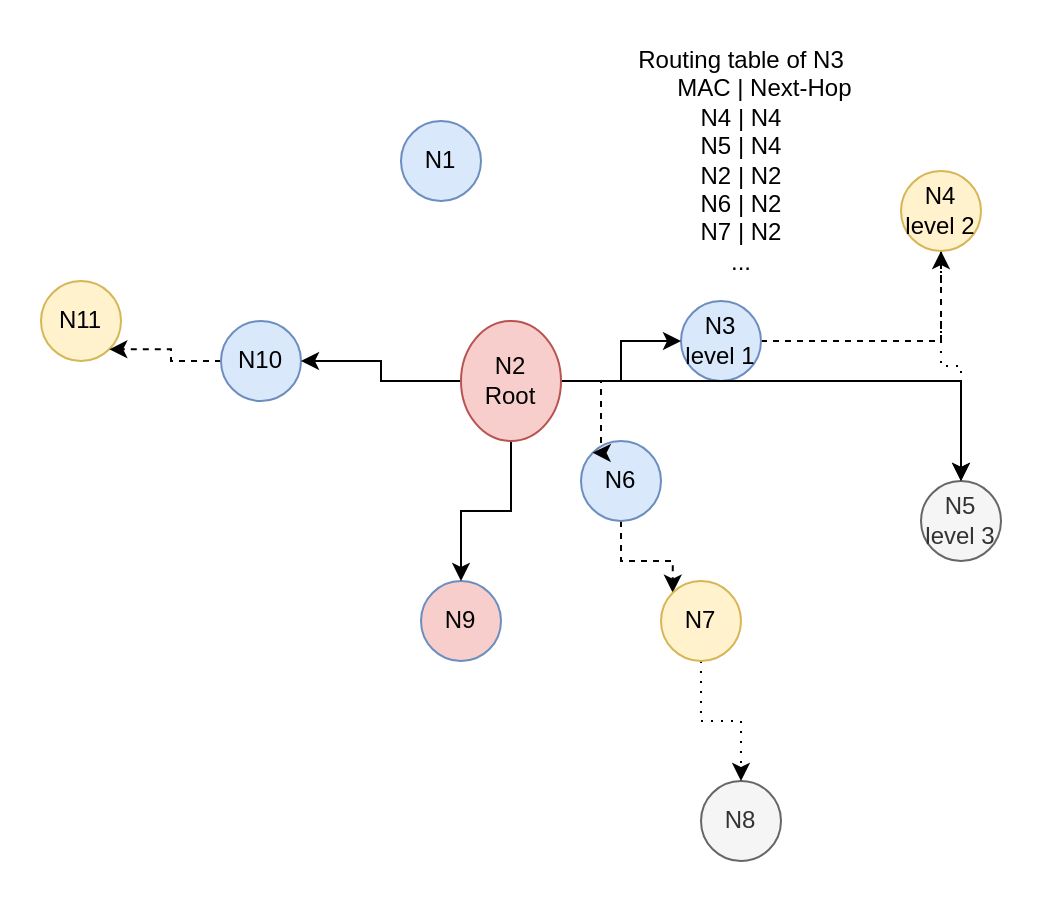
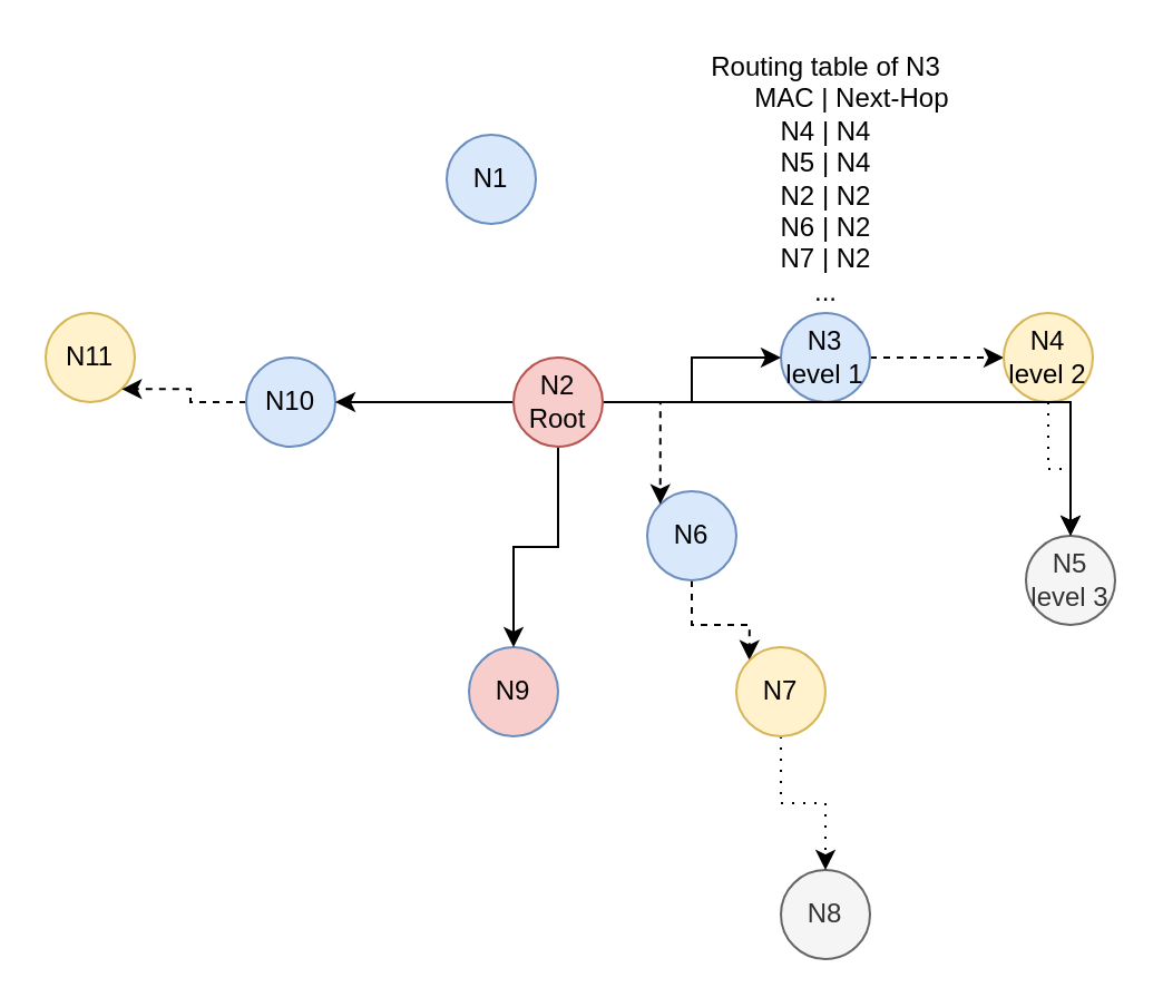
- <mxCell id="17" value="N4&lt;br&gt;level 2" style="ellipse;whiteSpace=wrap;html=1;aspect=fixed;fillColor=#fff2cc;strokeColor=#d6b656;" vertex="1" parent="1"><mxGeometry x="450" y="85" width="40" height="40" as="geometry" /></mxCell>
+ <mxCell id="17" value="N4&lt;br&gt;level 2" style="ellipse;whiteSpace=wrap;html=1;aspect=fixed;fillColor=#fff2cc;strokeColor=#d6b656;" vertex="1" parent="1"><mxGeometry x="450" y="140" width="40" height="40" as="geometry" /></mxCell>
- <mxCell id="12" value="N3&lt;br&gt;level 1" style="ellipse;whiteSpace=wrap;html=1;aspect=fixed;fillColor=#dae8fc;strokeColor=#6c8ebf;" vertex="1" parent="1"><mxGeometry x="340" y="150" width="40" height="40" as="geometry" /></mxCell>
+ <mxCell id="12" value="N3&lt;br&gt;level 1" style="ellipse;whiteSpace=wrap;html=1;aspect=fixed;fillColor=#dae8fc;strokeColor=#6c8ebf;" vertex="1" parent="1"><mxGeometry x="350" y="140" width="40" height="40" as="geometry" /></mxCell>
- <mxCell id="23" value="N2&lt;br&gt;Root" style="ellipse;whiteSpace=wrap;html=1;aspect=fixed;fillColor=#f8cecc;strokeColor=#b85450;" vertex="1" parent="1"><mxGeometry x="230" y="160" width="50" height="60" as="geometry" /></mxCell>
+ <mxCell id="23" value="N2&lt;br&gt;Root" style="ellipse;whiteSpace=wrap;html=1;aspect=fixed;fillColor=#f8cecc;strokeColor=#b85450;" vertex="1" parent="1"><mxGeometry x="230" y="160" width="40" height="40" as="geometry" /></mxCell>
